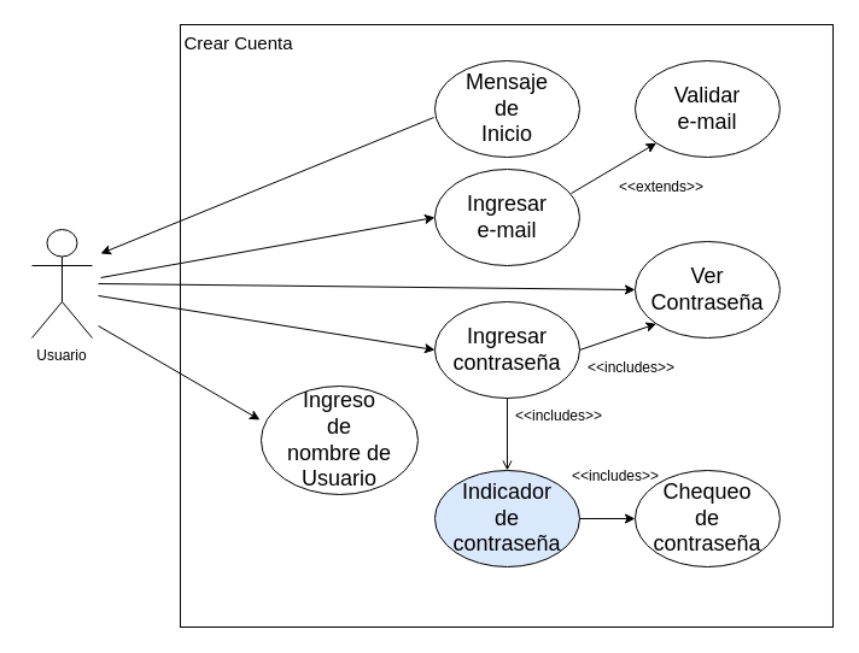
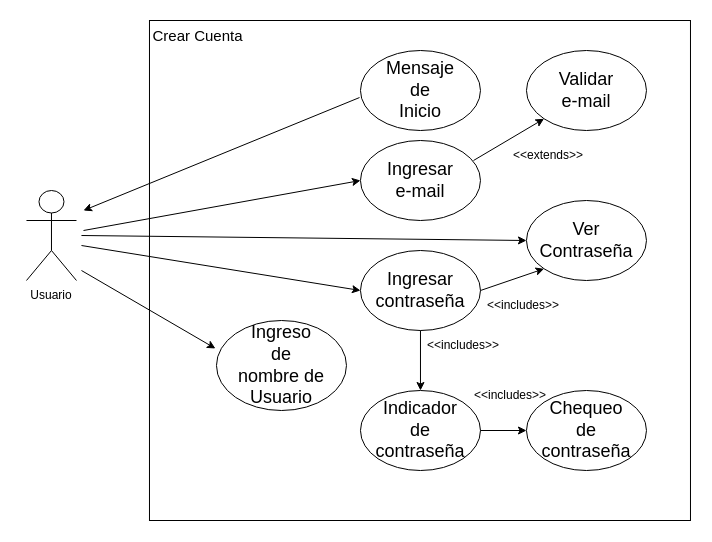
- <mxCell id="12" value="" style="endArrow=open;html=1;rounded=0;exitX=0.5;exitY=1;exitDx=0;exitDy=0;entryX=0.5;entryY=0;entryDx=0;entryDy=0;" edge="1" parent="1" source="7" target="10"><mxGeometry width="50" height="50" relative="1" as="geometry"><mxPoint x="395.98" y="390" as="sourcePoint" /><mxPoint x="445.98" y="340" as="targetPoint" /></mxGeometry></mxCell>
+ <mxCell id="12" value="" style="endArrow=classic;html=1;rounded=0;exitX=0.5;exitY=1;exitDx=0;exitDy=0;entryX=0.5;entryY=0;entryDx=0;entryDy=0;" edge="1" parent="1" source="7" target="10"><mxGeometry width="50" height="50" relative="1" as="geometry"><mxPoint x="395.98" y="390" as="sourcePoint" /><mxPoint x="445.98" y="340" as="targetPoint" /></mxGeometry></mxCell>
- <mxCell id="10" value="&lt;font style=&quot;font-size: 18px;&quot;&gt;Indicador&lt;/font&gt;&lt;div&gt;&lt;font style=&quot;font-size: 18px;&quot;&gt;de&lt;/font&gt;&lt;/div&gt;&lt;div&gt;&lt;font style=&quot;font-size: 18px;&quot;&gt;contraseña&lt;/font&gt;&lt;/div&gt;" style="ellipse;whiteSpace=wrap;html=1;fillColor=#dae8fc;" vertex="1" parent="1"><mxGeometry x="359.98" y="390" width="120" height="80" as="geometry" /></mxCell>
+ <mxCell id="10" value="&lt;font style=&quot;font-size: 18px;&quot;&gt;Indicador&lt;/font&gt;&lt;div&gt;&lt;font style=&quot;font-size: 18px;&quot;&gt;de&lt;/font&gt;&lt;/div&gt;&lt;div&gt;&lt;font style=&quot;font-size: 18px;&quot;&gt;contraseña&lt;/font&gt;&lt;/div&gt;" style="ellipse;whiteSpace=wrap;html=1;" vertex="1" parent="1"><mxGeometry x="359.98" y="390" width="120" height="80" as="geometry" /></mxCell>
